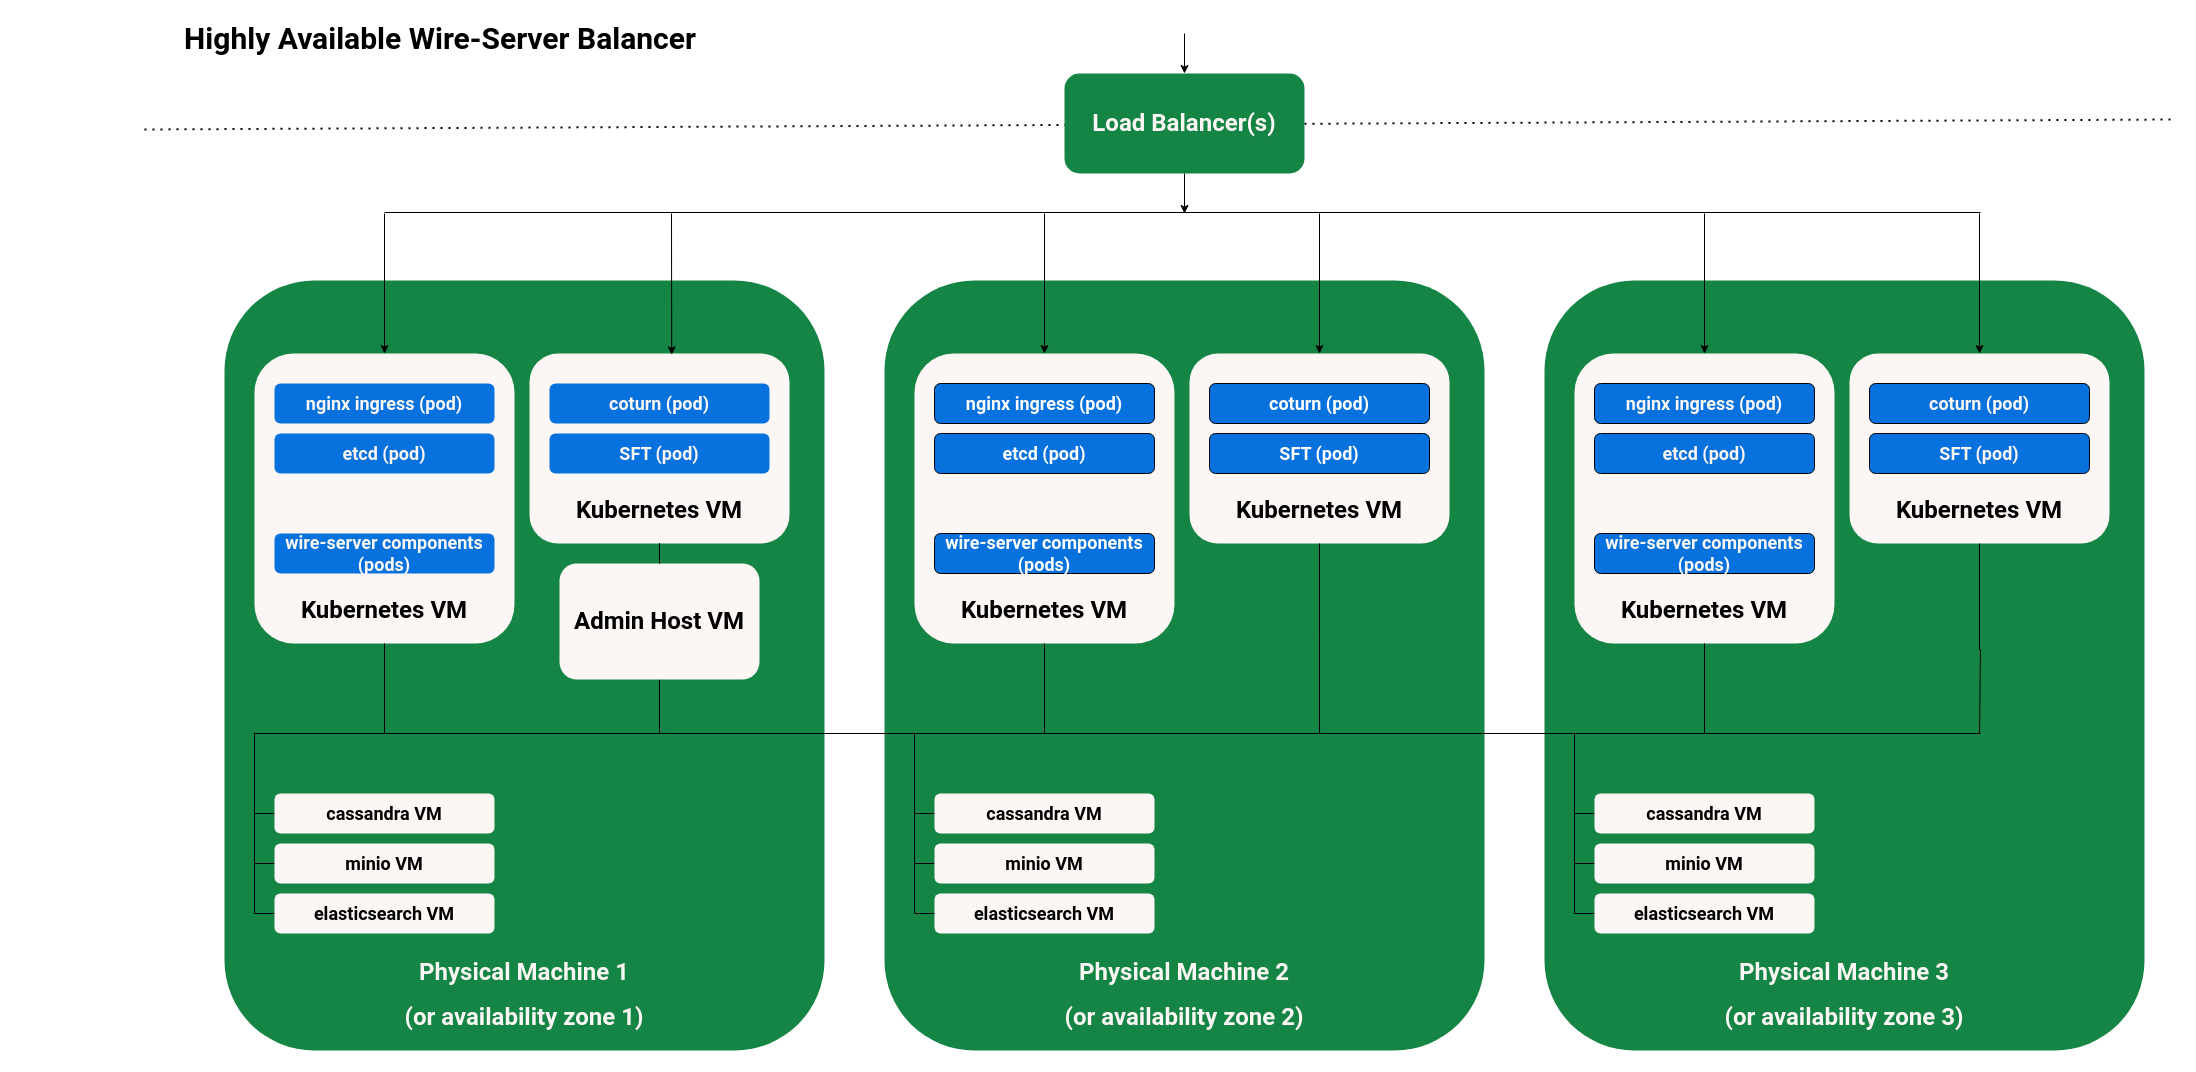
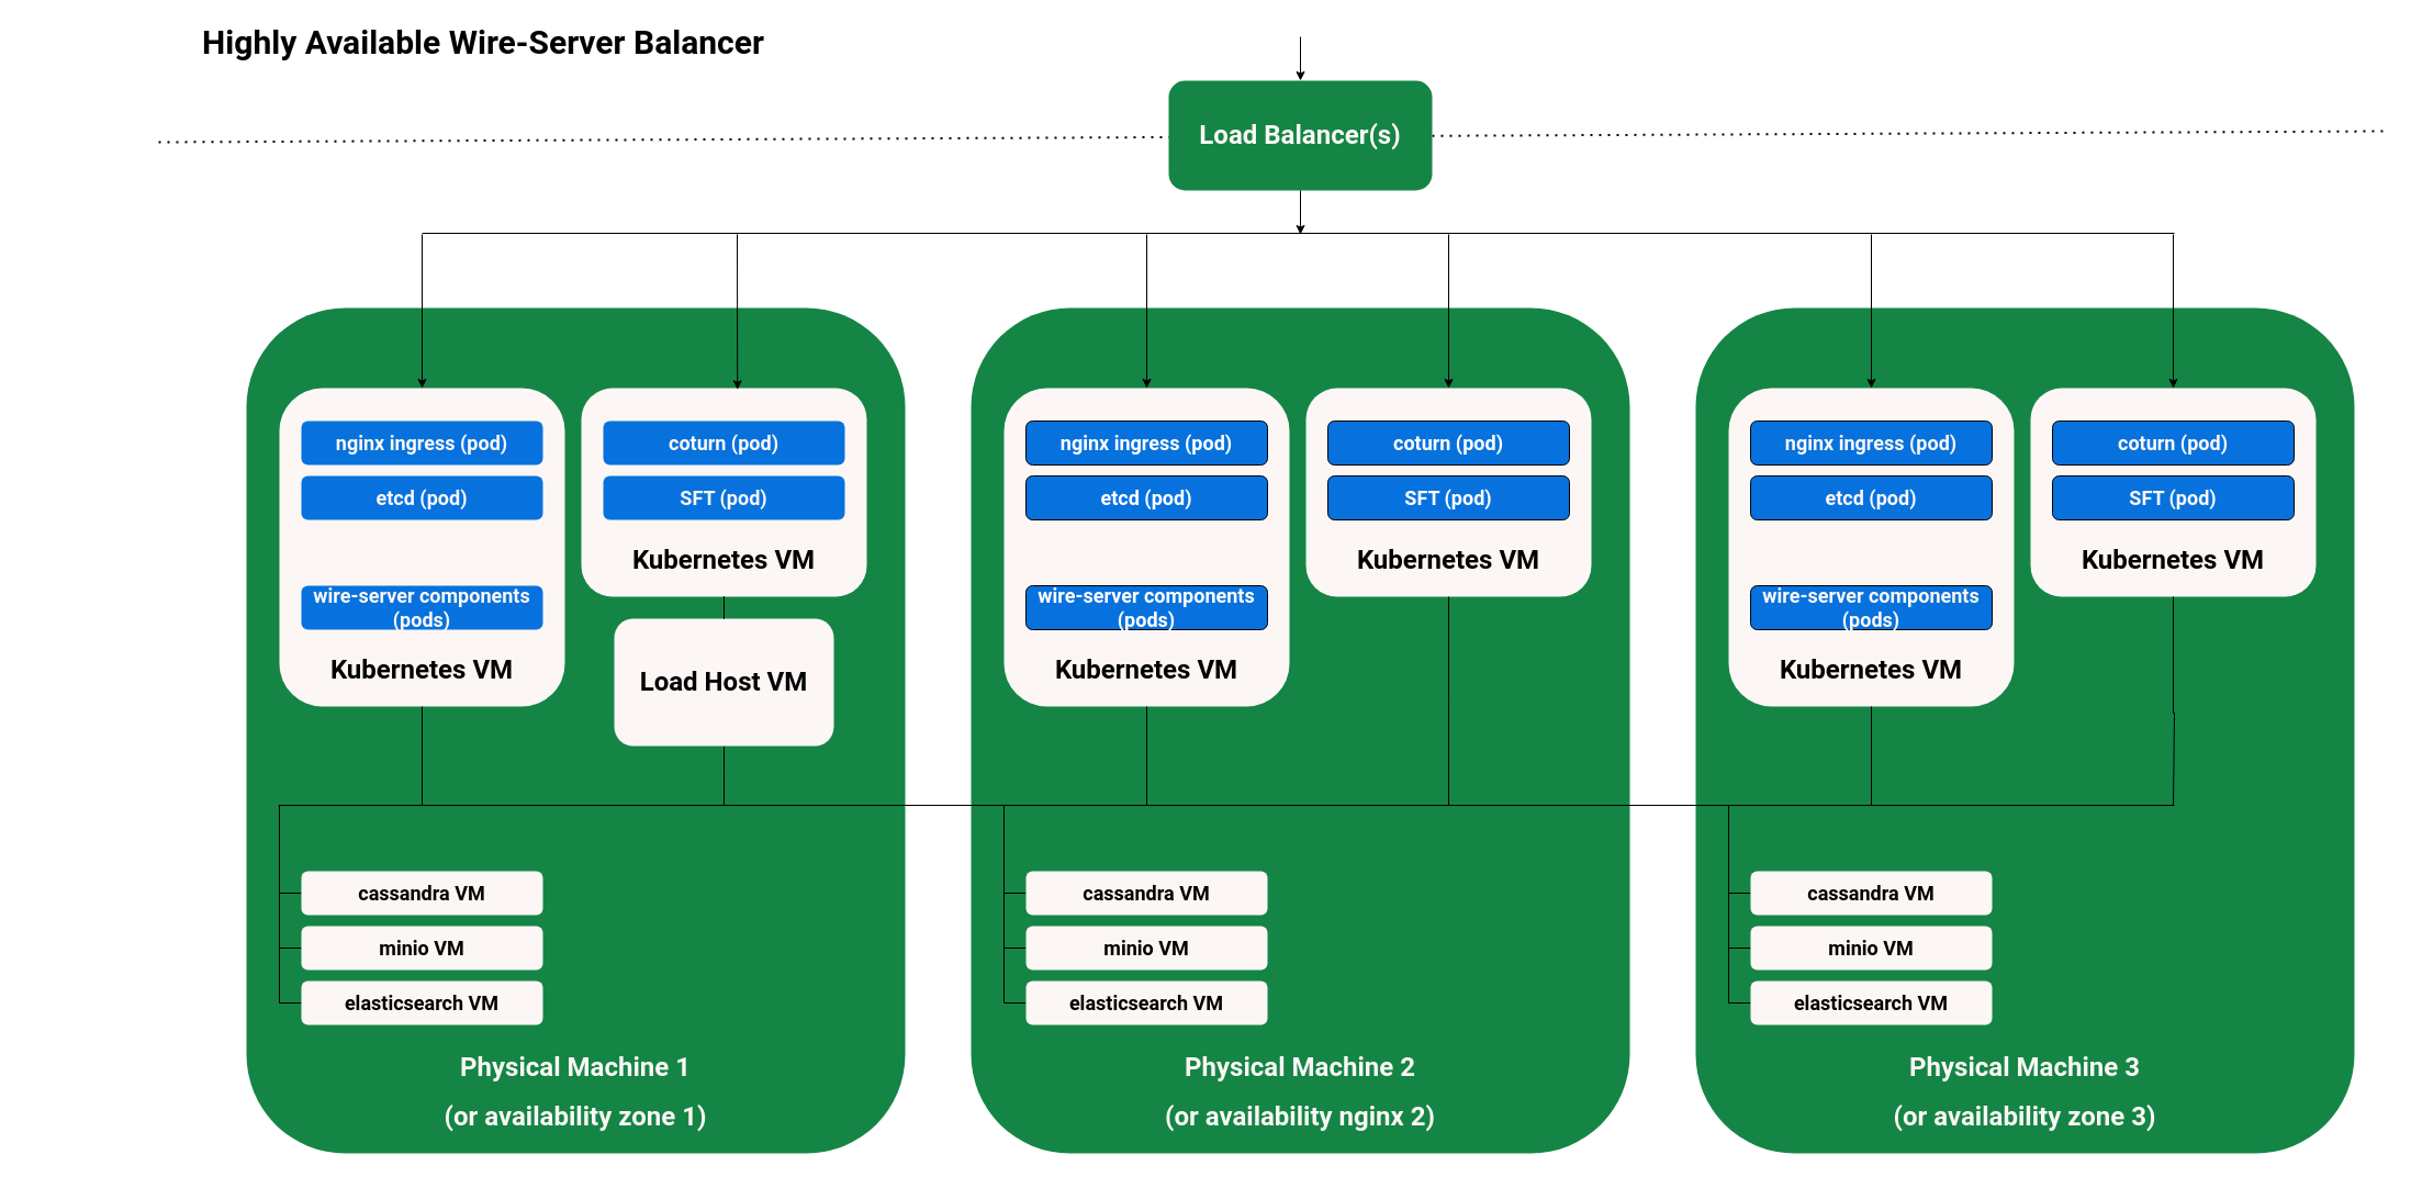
- <mxCell id="20" value="&lt;h1&gt;Admin Host VM&lt;/h1&gt;" style="rounded=1;whiteSpace=wrap;html=1;fillColor=#FCF7F5;strokeColor=none;fontFamily=Roboto;fontSource=https%3A%2F%2Ffonts.googleapis.com%2Fcss%3Ffamily%3DRoboto;" parent="4" vertex="1"><mxGeometry x="335" y="283" width="200" height="116" as="geometry" /></mxCell>
+ <mxCell id="20" value="&lt;h1&gt;Load Host VM&lt;/h1&gt;" style="rounded=1;whiteSpace=wrap;html=1;fillColor=#FCF7F5;strokeColor=none;fontFamily=Roboto;fontSource=https%3A%2F%2Ffonts.googleapis.com%2Fcss%3Ffamily%3DRoboto;" parent="4" vertex="1"><mxGeometry x="335" y="283" width="200" height="116" as="geometry" /></mxCell>
- <mxCell id="25" value="&lt;div&gt;&lt;h1&gt;Physical Machine 2&lt;br&gt;&lt;/h1&gt;&lt;/div&gt;&lt;div&gt;&lt;h1&gt;(or availability zone 2)&lt;/h1&gt;&lt;/div&gt;" style="rounded=1;whiteSpace=wrap;html=1;fillColor=#148545;strokeColor=none;verticalAlign=bottom;fontFamily=Roboto;fontSource=https%3A%2F%2Ffonts.googleapis.com%2Fcss%3Ffamily%3DRoboto;fontColor=#FCF7F5;" parent="24" vertex="1"><mxGeometry width="600" height="770" as="geometry" /></mxCell>
+ <mxCell id="25" value="&lt;div&gt;&lt;h1&gt;Physical Machine 2&lt;br&gt;&lt;/h1&gt;&lt;/div&gt;&lt;div&gt;&lt;h1&gt;(or availability nginx 2)&lt;/h1&gt;&lt;/div&gt;" style="rounded=1;whiteSpace=wrap;html=1;fillColor=#148545;strokeColor=none;verticalAlign=bottom;fontFamily=Roboto;fontSource=https%3A%2F%2Ffonts.googleapis.com%2Fcss%3Ffamily%3DRoboto;fontColor=#FCF7F5;" parent="24" vertex="1"><mxGeometry width="600" height="770" as="geometry" /></mxCell>
